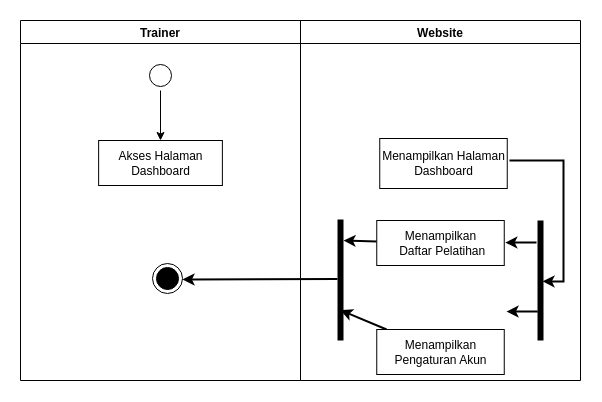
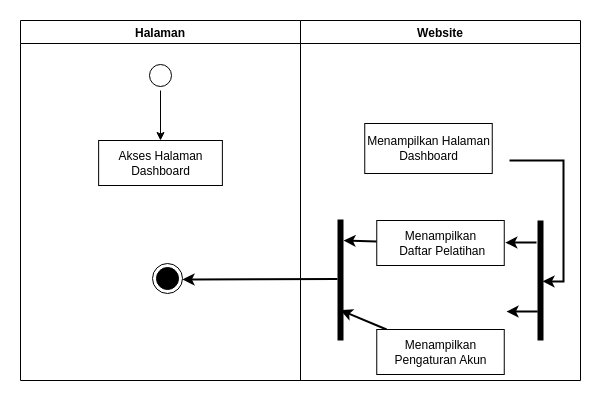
- <mxCell id="13" value="Trainer" style="swimlane;fillColor=none;startSize=23;" vertex="1" parent="1"><mxGeometry x="20" y="20" width="280" height="360" as="geometry" /></mxCell>
+ <mxCell id="13" value="Halaman" style="swimlane;fillColor=none;startSize=23;" vertex="1" parent="1"><mxGeometry x="20" y="20" width="280" height="360" as="geometry" /></mxCell>
- <mxCell id="4" value="Menampilkan Halaman&lt;br&gt;Dashboard" style="html=1;strokeColor=#000000;fillColor=default;" vertex="1" parent="2"><mxGeometry x="79.25" y="118" width="127.5" height="50" as="geometry" /></mxCell>
+ <mxCell id="4" value="Menampilkan Halaman&lt;br&gt;Dashboard" style="html=1;strokeColor=#000000;fillColor=default;" vertex="1" parent="2"><mxGeometry x="64.25" y="103" width="127.5" height="50" as="geometry" /></mxCell>
